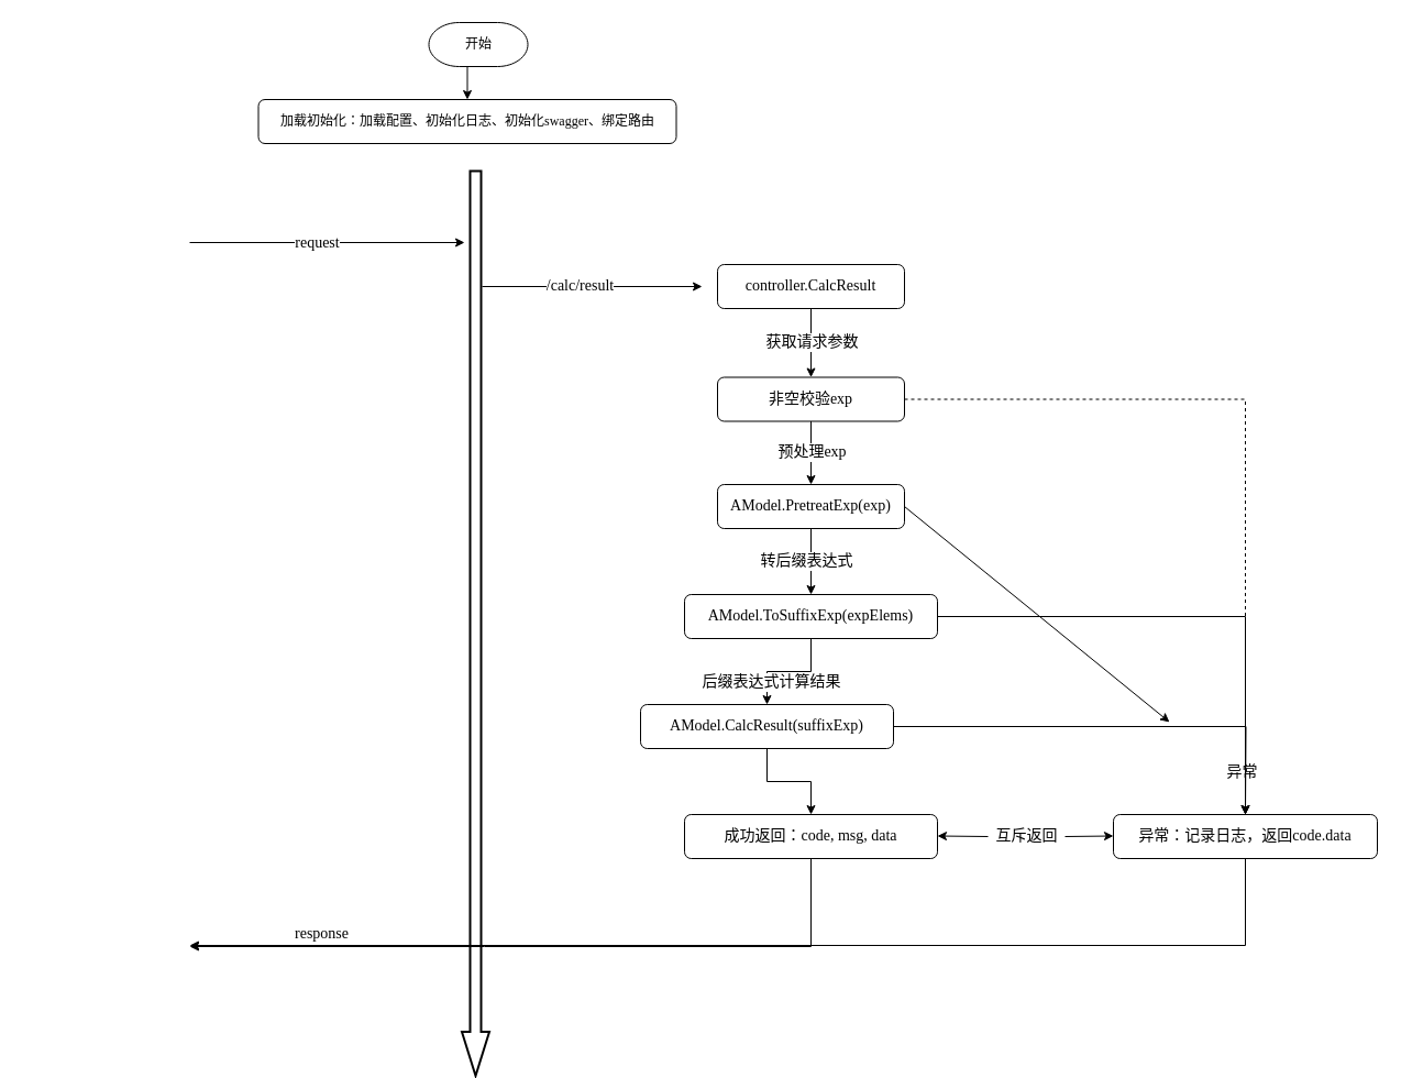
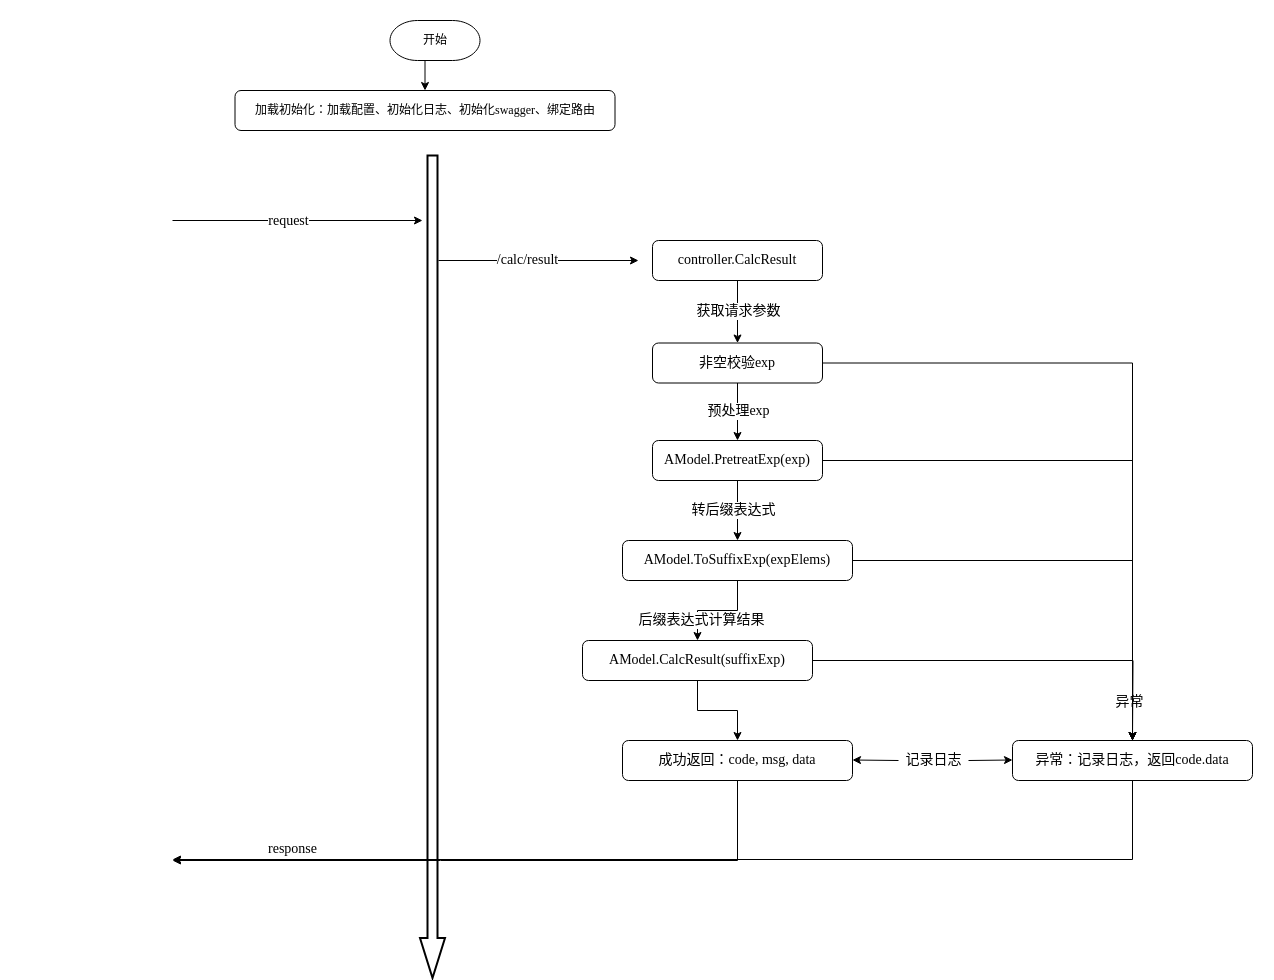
- <mxCell id="15" style="edgeStyle=orthogonalEdgeStyle;rounded=0;orthogonalLoop=1;jettySize=auto;html=1;exitX=1;exitY=0.5;exitDx=0;exitDy=0;entryX=0.5;entryY=0;entryDx=0;entryDy=0;fontFamily=Comic Sans MS;fontSize=14;dashed=1;" edge="1" parent="1" source="16" target="22"><mxGeometry relative="1" as="geometry" /></mxCell>
+ <mxCell id="15" style="edgeStyle=orthogonalEdgeStyle;rounded=0;orthogonalLoop=1;jettySize=auto;html=1;exitX=1;exitY=0.5;exitDx=0;exitDy=0;entryX=0.5;entryY=0;entryDx=0;entryDy=0;fontFamily=Comic Sans MS;fontSize=14;" edge="1" parent="1" source="16" target="22"><mxGeometry relative="1" as="geometry" /></mxCell>
- <mxCell id="17" style="edgeStyle=orthogonalEdgeStyle;rounded=0;orthogonalLoop=1;jettySize=auto;html=1;exitX=1;exitY=0.5;exitDx=0;exitDy=0;fontFamily=Comic Sans MS;fontSize=14;" edge="1" parent="1" source="20" target="23"><mxGeometry relative="1" as="geometry" /></mxCell>
+ <mxCell id="17" style="edgeStyle=orthogonalEdgeStyle;rounded=0;orthogonalLoop=1;jettySize=auto;html=1;exitX=1;exitY=0.5;exitDx=0;exitDy=0;entryX=0.5;entryY=0;entryDx=0;entryDy=0;fontFamily=Comic Sans MS;fontSize=14;" edge="1" parent="1" source="20" target="22"><mxGeometry relative="1" as="geometry" /></mxCell>
- <mxCell id="35" value="互斥返回" style="text;html=1;align=center;verticalAlign=middle;resizable=0;points=[];autosize=1;strokeColor=none;fillColor=none;fontSize=14;fontFamily=Comic Sans MS;" vertex="1" parent="1"><mxGeometry x="898" y="750" width="70" height="20" as="geometry" /></mxCell>
+ <mxCell id="35" value="记录日志" style="text;html=1;align=center;verticalAlign=middle;resizable=0;points=[];autosize=1;strokeColor=none;fillColor=none;fontSize=14;fontFamily=Comic Sans MS;" vertex="1" parent="1"><mxGeometry x="898" y="750" width="70" height="20" as="geometry" /></mxCell>
